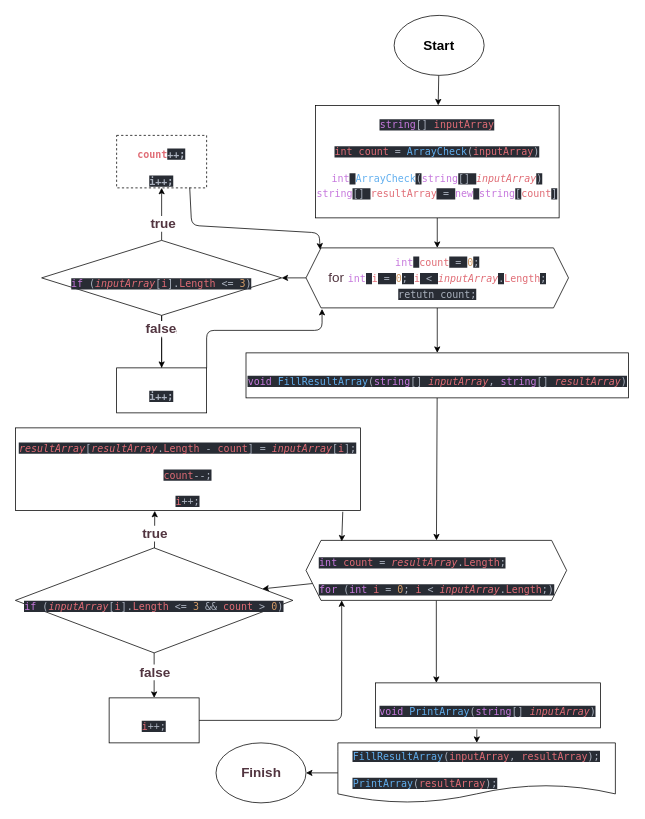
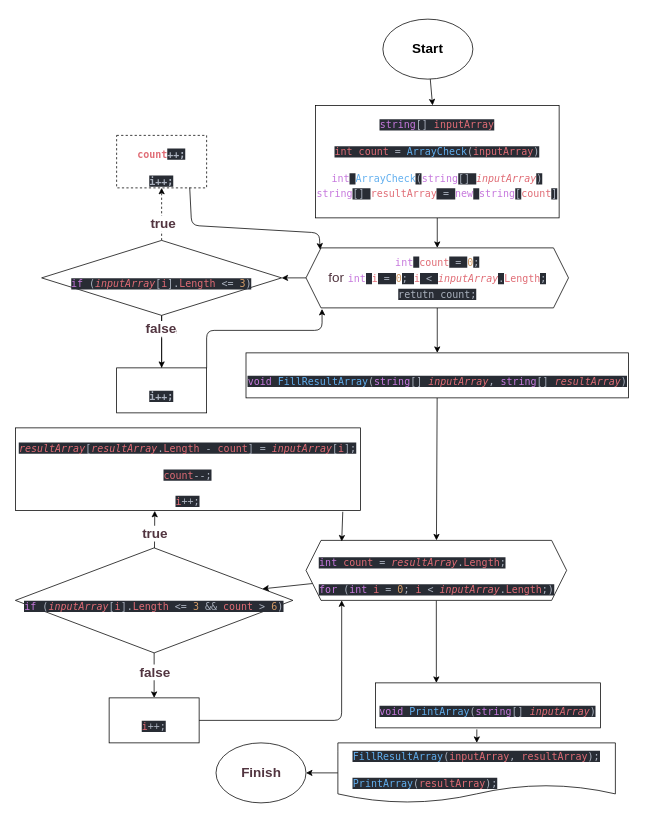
- <mxCell id="3" value="&lt;font style=&quot;font-size: 18px;&quot;&gt;&lt;b&gt;Start&lt;/b&gt;&lt;/font&gt;" style="ellipse;whiteSpace=wrap;html=1;" vertex="1" parent="1"><mxGeometry x="525" width="120" height="80" as="geometry" y="20" /></mxCell>
+ <mxCell id="3" value="&lt;font style=&quot;font-size: 18px;&quot;&gt;&lt;b&gt;Start&lt;/b&gt;&lt;/font&gt;" style="ellipse;whiteSpace=wrap;html=1;" vertex="1" parent="1"><mxGeometry x="510" y="25" width="120" height="80" as="geometry" /></mxCell>
- <mxCell id="7" value="" style="edgeStyle=none;html=1;fontSize=18;fontColor=#523540;fillColor=#FF0000;" edge="1" parent="1" source="11" target="25"><mxGeometry relative="1" as="geometry" /></mxCell>
+ <mxCell id="7" value="" style="edgeStyle=none;html=1;fontSize=18;fontColor=#523540;fillColor=#FF0000;dashed=1;" edge="1" parent="1" source="11" target="25"><mxGeometry relative="1" as="geometry" /></mxCell>
- <mxCell id="21" value="&lt;p style=&quot;line-height: 0.5cm; margin-bottom: 0cm; background: transparent; color: rgb(0, 0, 0); font-size: medium;&quot;&gt;&lt;font color=&quot;#abb2bf&quot;&gt;&lt;font face=&quot;Droid Sans Mono, monospace, monospace&quot;&gt;&lt;font style=&quot;font-size: 10pt;&quot;&gt;&lt;span style=&quot;background: rgb(40, 44, 52);&quot;&gt;&lt;font color=&quot;#c678dd&quot;&gt;if&lt;/font&gt; (&lt;font color=&quot;#e06c75&quot;&gt;&lt;i&gt;inputArray&lt;/i&gt;&lt;/font&gt;[&lt;font color=&quot;#e06c75&quot;&gt;i&lt;/font&gt;].&lt;font color=&quot;#e06c75&quot;&gt;Length&lt;/font&gt; &amp;lt;= &lt;font color=&quot;#d19a66&quot;&gt;3&lt;/font&gt; &amp;amp;&amp;amp; &lt;font color=&quot;#e06c75&quot;&gt;count&lt;/font&gt; &amp;gt; &lt;font color=&quot;#d19a66&quot;&gt;0&lt;/font&gt;)&lt;/span&gt;&lt;/font&gt;&lt;/font&gt;&lt;/font&gt;&lt;/p&gt;" style="rhombus;whiteSpace=wrap;html=1;fontSize=18;fontColor=#523540;align=center;" vertex="1" parent="1"><mxGeometry x="20" y="730" width="370" height="140" as="geometry" /></mxCell>
+ <mxCell id="21" value="&lt;p style=&quot;line-height: 0.5cm; margin-bottom: 0cm; background: transparent; color: rgb(0, 0, 0); font-size: medium;&quot;&gt;&lt;font color=&quot;#abb2bf&quot;&gt;&lt;font face=&quot;Droid Sans Mono, monospace, monospace&quot;&gt;&lt;font style=&quot;font-size: 10pt;&quot;&gt;&lt;span style=&quot;background: rgb(40, 44, 52);&quot;&gt;&lt;font color=&quot;#c678dd&quot;&gt;if&lt;/font&gt; (&lt;font color=&quot;#e06c75&quot;&gt;&lt;i&gt;inputArray&lt;/i&gt;&lt;/font&gt;[&lt;font color=&quot;#e06c75&quot;&gt;i&lt;/font&gt;].&lt;font color=&quot;#e06c75&quot;&gt;Length&lt;/font&gt; &amp;lt;= &lt;font color=&quot;#d19a66&quot;&gt;3&lt;/font&gt; &amp;amp;&amp;amp; &lt;font color=&quot;#e06c75&quot;&gt;count&lt;/font&gt; &amp;gt; &lt;font color=&quot;#d19a66&quot;&gt;6&lt;/font&gt;)&lt;/span&gt;&lt;/font&gt;&lt;/font&gt;&lt;/font&gt;&lt;/p&gt;" style="rhombus;whiteSpace=wrap;html=1;fontSize=18;fontColor=#523540;align=center;" vertex="1" parent="1"><mxGeometry x="20" y="730" width="370" height="140" as="geometry" /></mxCell>
